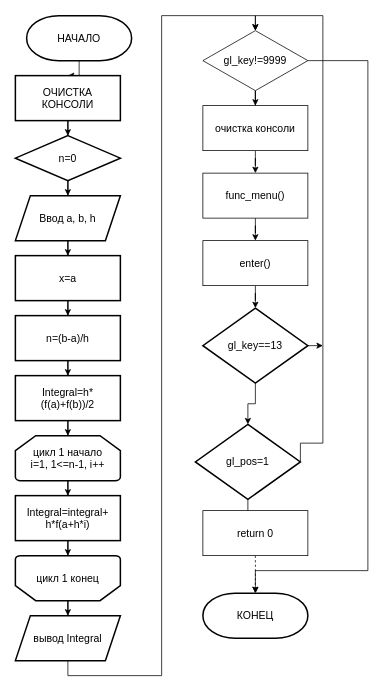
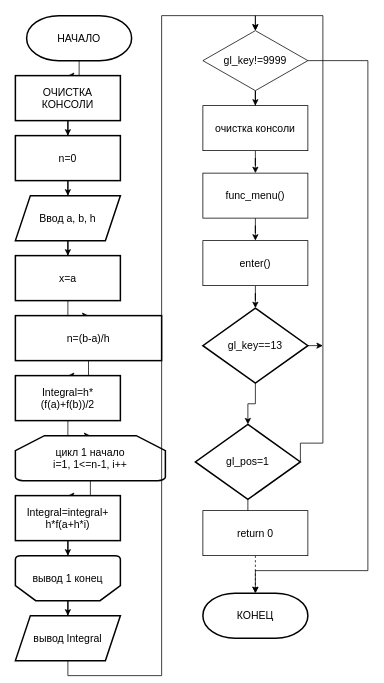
- <mxCell id="7" value="&lt;font style=&quot;font-size: 14px;&quot;&gt;n=0&lt;/font&gt;" style="rhombus;whiteSpace=wrap;html=1;strokeWidth=2;" vertex="1" parent="1"><mxGeometry x="20" y="180" width="140" height="60" as="geometry" /></mxCell>
+ <mxCell id="7" value="&lt;font style=&quot;font-size: 14px;&quot;&gt;n=0&lt;/font&gt;" style="whiteSpace=wrap;html=1;strokeWidth=2;" vertex="1" parent="1"><mxGeometry x="20" y="180" width="140" height="60" as="geometry" /></mxCell>
- <mxCell id="13" value="&lt;font style=&quot;font-size: 14px;&quot;&gt;n=(b-a)/h&lt;/font&gt;" style="whiteSpace=wrap;html=1;strokeWidth=2;" vertex="1" parent="1"><mxGeometry x="20" y="420" width="140" height="60" as="geometry" /></mxCell>
+ <mxCell id="13" value="&lt;font style=&quot;font-size: 14px;&quot;&gt;n=(b-a)/h&lt;/font&gt;" style="whiteSpace=wrap;html=1;strokeWidth=2;" vertex="1" parent="1"><mxGeometry x="20" y="420" width="195" height="60" as="geometry" /></mxCell>
- <mxCell id="17" value="цикл 1 начало&lt;br&gt;i=1, 1&amp;lt;=n-1, i++" style="strokeWidth=2;html=1;shape=mxgraph.flowchart.loop_limit;whiteSpace=wrap;fontSize=14;" vertex="1" parent="1"><mxGeometry x="20" y="580" width="140" height="60" as="geometry" /></mxCell>
+ <mxCell id="17" value="цикл 1 начало&lt;br&gt;i=1, 1&amp;lt;=n-1, i++" style="strokeWidth=2;html=1;shape=mxgraph.flowchart.loop_limit;whiteSpace=wrap;fontSize=14;" vertex="1" parent="1"><mxGeometry x="20" y="580" width="200" height="60" as="geometry" /></mxCell>
- <mxCell id="21" value="цикл 1 конец" style="strokeWidth=2;html=1;shape=mxgraph.flowchart.loop_limit;whiteSpace=wrap;fontSize=14;direction=west;" vertex="1" parent="1"><mxGeometry x="20" y="740" width="140" height="60" as="geometry" /></mxCell>
+ <mxCell id="21" value="вывод 1 конец" style="strokeWidth=2;html=1;shape=mxgraph.flowchart.loop_limit;whiteSpace=wrap;fontSize=14;direction=west;" vertex="1" parent="1"><mxGeometry x="20" y="740" width="140" height="60" as="geometry" /></mxCell>
